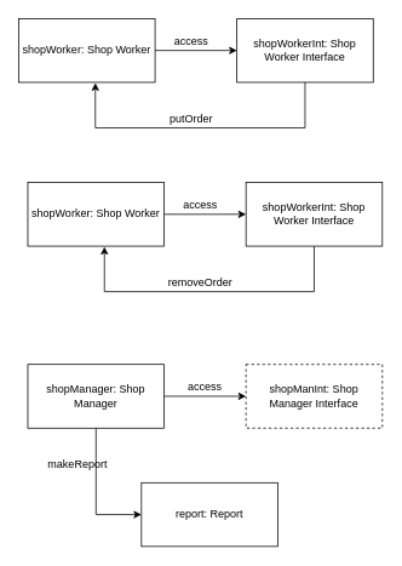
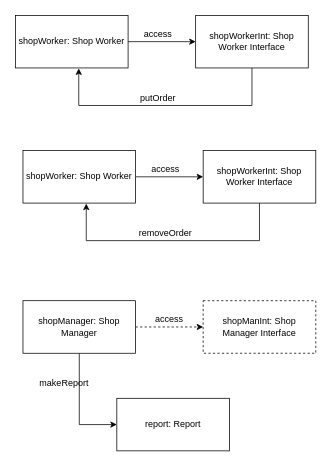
- <mxCell id="14" style="edgeStyle=orthogonalEdgeStyle;rounded=0;orthogonalLoop=1;jettySize=auto;html=1;entryX=0;entryY=0.5;entryDx=0;entryDy=0;" edge="1" parent="1" source="16" target="17"><mxGeometry relative="1" as="geometry" /></mxCell>
+ <mxCell id="14" style="edgeStyle=orthogonalEdgeStyle;rounded=0;orthogonalLoop=1;jettySize=auto;html=1;entryX=0;entryY=0.5;entryDx=0;entryDy=0;dashed=1;" edge="1" parent="1" source="16" target="17"><mxGeometry relative="1" as="geometry" /></mxCell>
